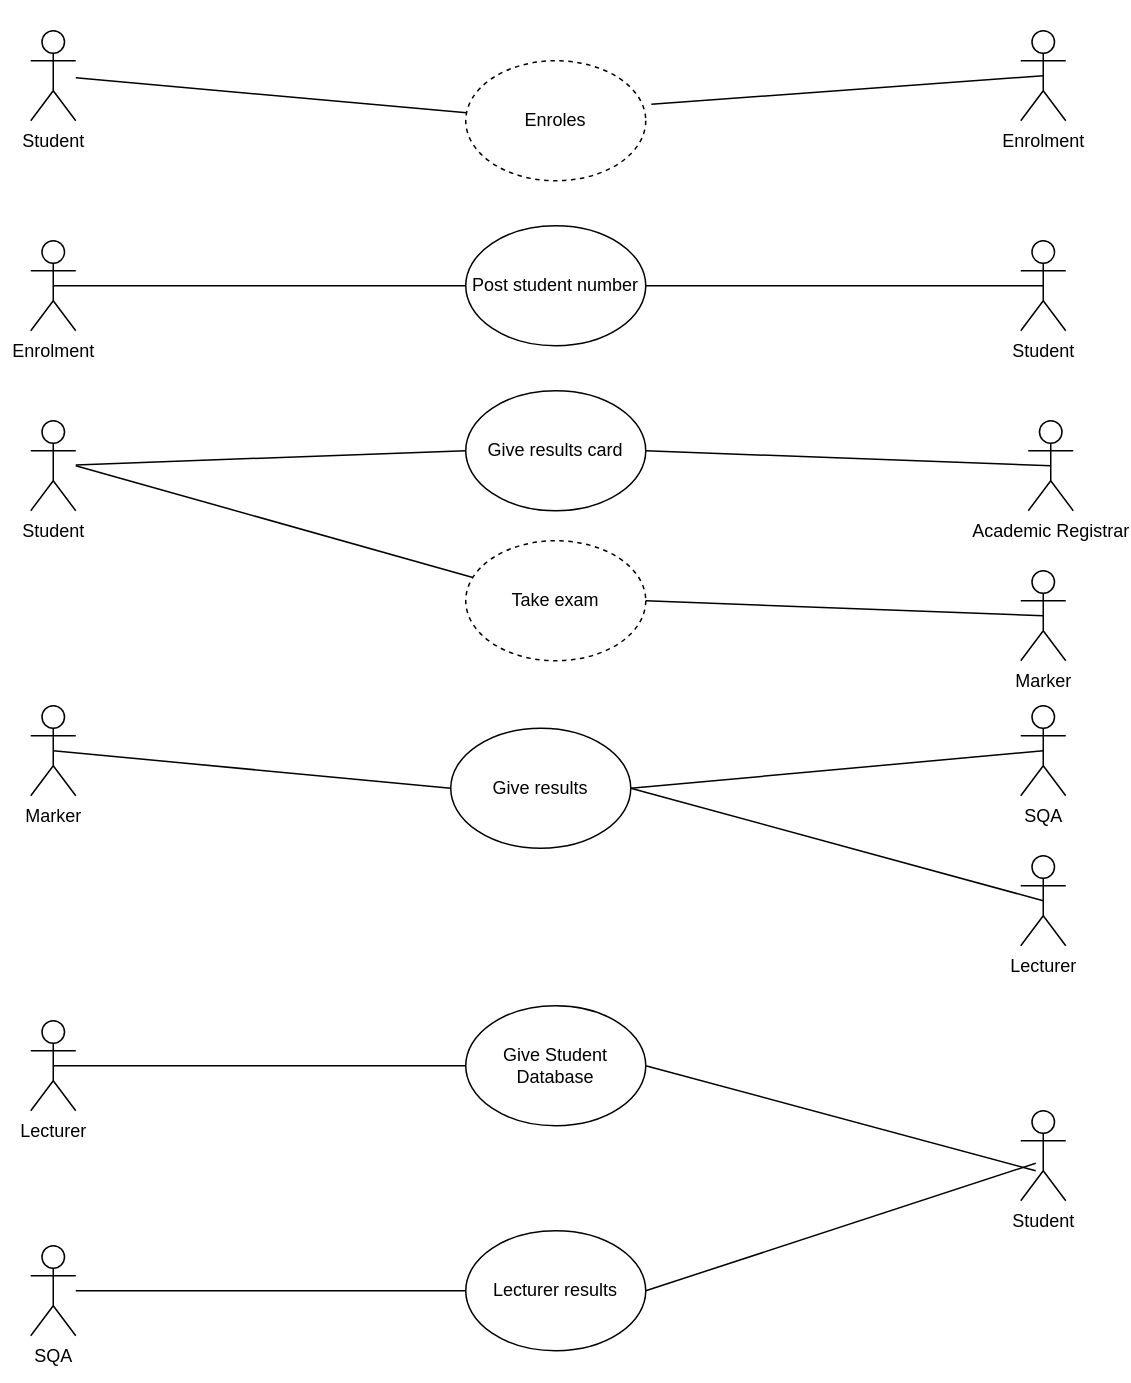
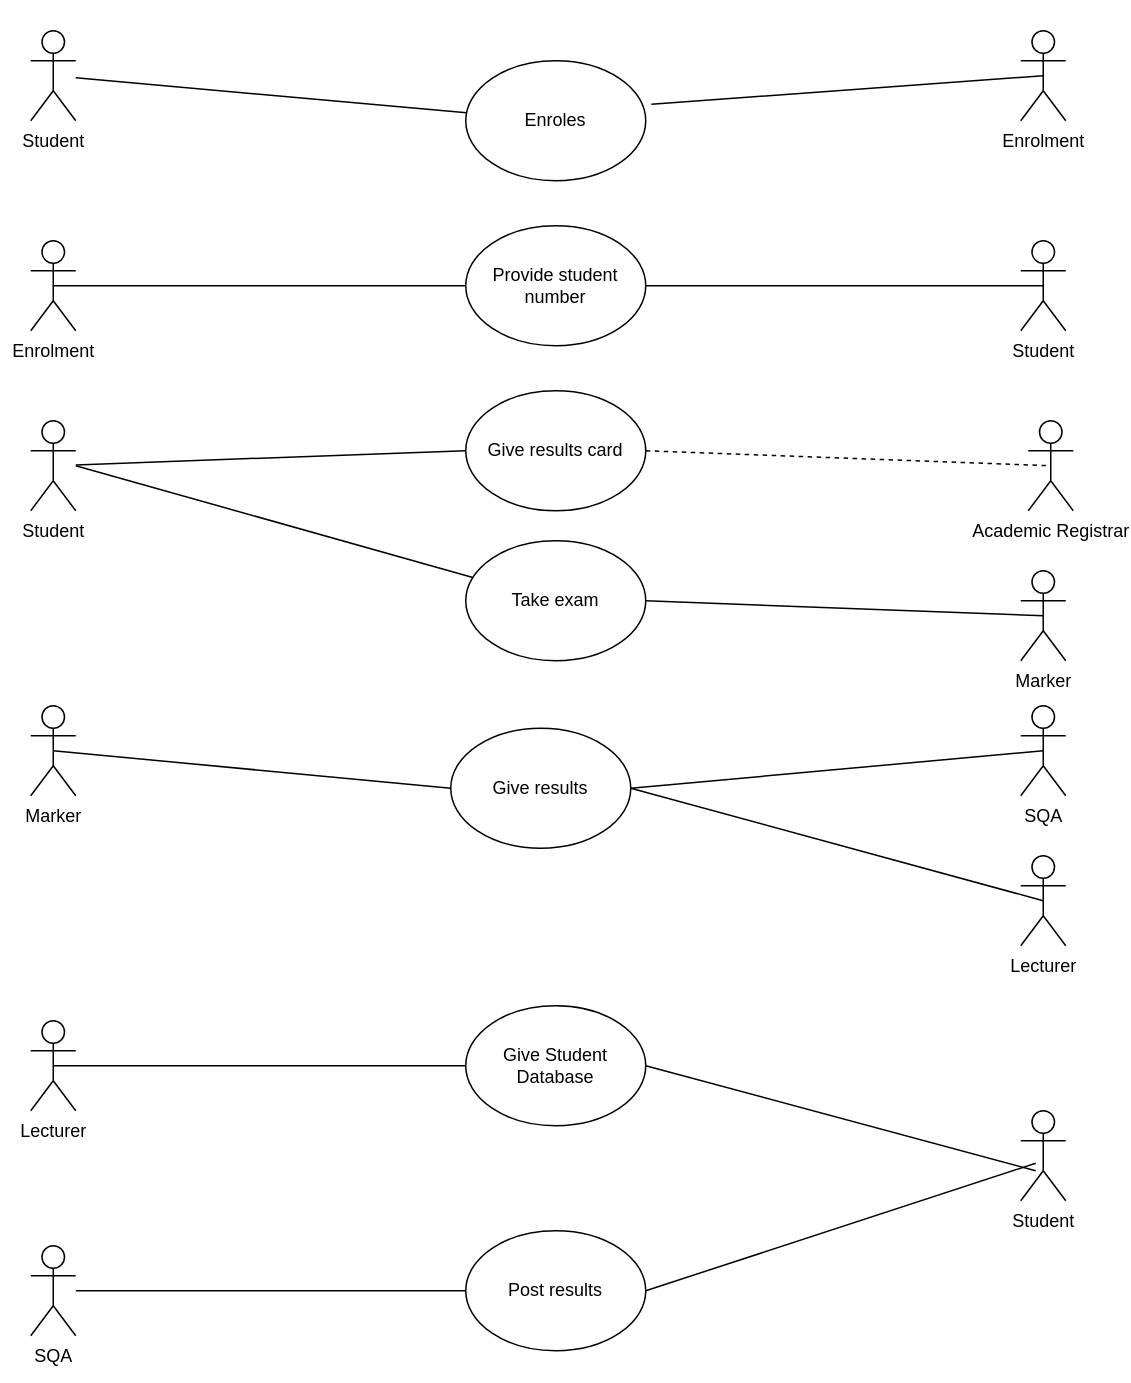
- <mxCell id="4" value="Enroles" style="ellipse;whiteSpace=wrap;html=1;dashed=1;" vertex="1" parent="1"><mxGeometry x="310" y="40" width="120" height="80" as="geometry" /></mxCell>
+ <mxCell id="4" value="Enroles" style="ellipse;whiteSpace=wrap;html=1;" vertex="1" parent="1"><mxGeometry x="310" y="40" width="120" height="80" as="geometry" /></mxCell>
- <mxCell id="7" value="Post student number" style="ellipse;whiteSpace=wrap;html=1;" vertex="1" parent="1"><mxGeometry x="310" y="150" width="120" height="80" as="geometry" /></mxCell>
+ <mxCell id="7" value="Provide student number" style="ellipse;whiteSpace=wrap;html=1;" vertex="1" parent="1"><mxGeometry x="310" y="150" width="120" height="80" as="geometry" /></mxCell>
- <mxCell id="17" value="" style="endArrow=none;html=1;exitX=1;exitY=0.5;exitDx=0;exitDy=0;entryX=0.5;entryY=0.5;entryDx=0;entryDy=0;entryPerimeter=0;" edge="1" parent="1" source="13" target="15"><mxGeometry width="50" height="50" relative="1" as="geometry"><mxPoint x="420" y="360" as="sourcePoint" /><mxPoint x="470" y="310" as="targetPoint" /></mxGeometry></mxCell>
+ <mxCell id="17" value="" style="endArrow=none;html=1;exitX=1;exitY=0.5;exitDx=0;exitDy=0;entryX=0.5;entryY=0.5;entryDx=0;entryDy=0;entryPerimeter=0;dashed=1;" edge="1" parent="1" source="13" target="15"><mxGeometry width="50" height="50" relative="1" as="geometry"><mxPoint x="420" y="360" as="sourcePoint" /><mxPoint x="470" y="310" as="targetPoint" /></mxGeometry></mxCell>
- <mxCell id="18" value="Take exam" style="ellipse;whiteSpace=wrap;html=1;dashed=1;" vertex="1" parent="1"><mxGeometry x="310" y="360" width="120" height="80" as="geometry" /></mxCell>
+ <mxCell id="18" value="Take exam" style="ellipse;whiteSpace=wrap;html=1;" vertex="1" parent="1"><mxGeometry x="310" y="360" width="120" height="80" as="geometry" /></mxCell>
- <mxCell id="34" value="Lecturer results" style="ellipse;whiteSpace=wrap;html=1;" vertex="1" parent="1"><mxGeometry x="310" y="820" width="120" height="80" as="geometry" /></mxCell>
+ <mxCell id="34" value="Post results" style="ellipse;whiteSpace=wrap;html=1;" vertex="1" parent="1"><mxGeometry x="310" y="820" width="120" height="80" as="geometry" /></mxCell>
